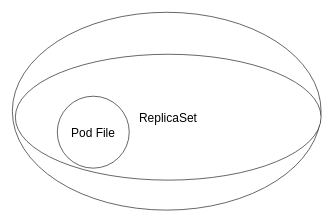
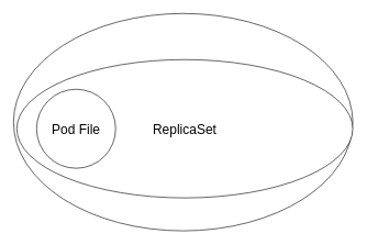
- <mxCell id="4" value="&lt;font style=&quot;font-size: 20px;&quot;&gt;Pod File&lt;/font&gt;" style="ellipse;whiteSpace=wrap;html=1;aspect=fixed;" vertex="1" parent="1"><mxGeometry x="95" y="160" width="120" height="120" as="geometry" /></mxCell>
+ <mxCell id="4" value="&lt;font style=&quot;font-size: 20px;&quot;&gt;Pod File&lt;/font&gt;" style="ellipse;whiteSpace=wrap;html=1;aspect=fixed;" vertex="1" parent="1"><mxGeometry x="55" y="135" width="120" height="120" as="geometry" /></mxCell>
